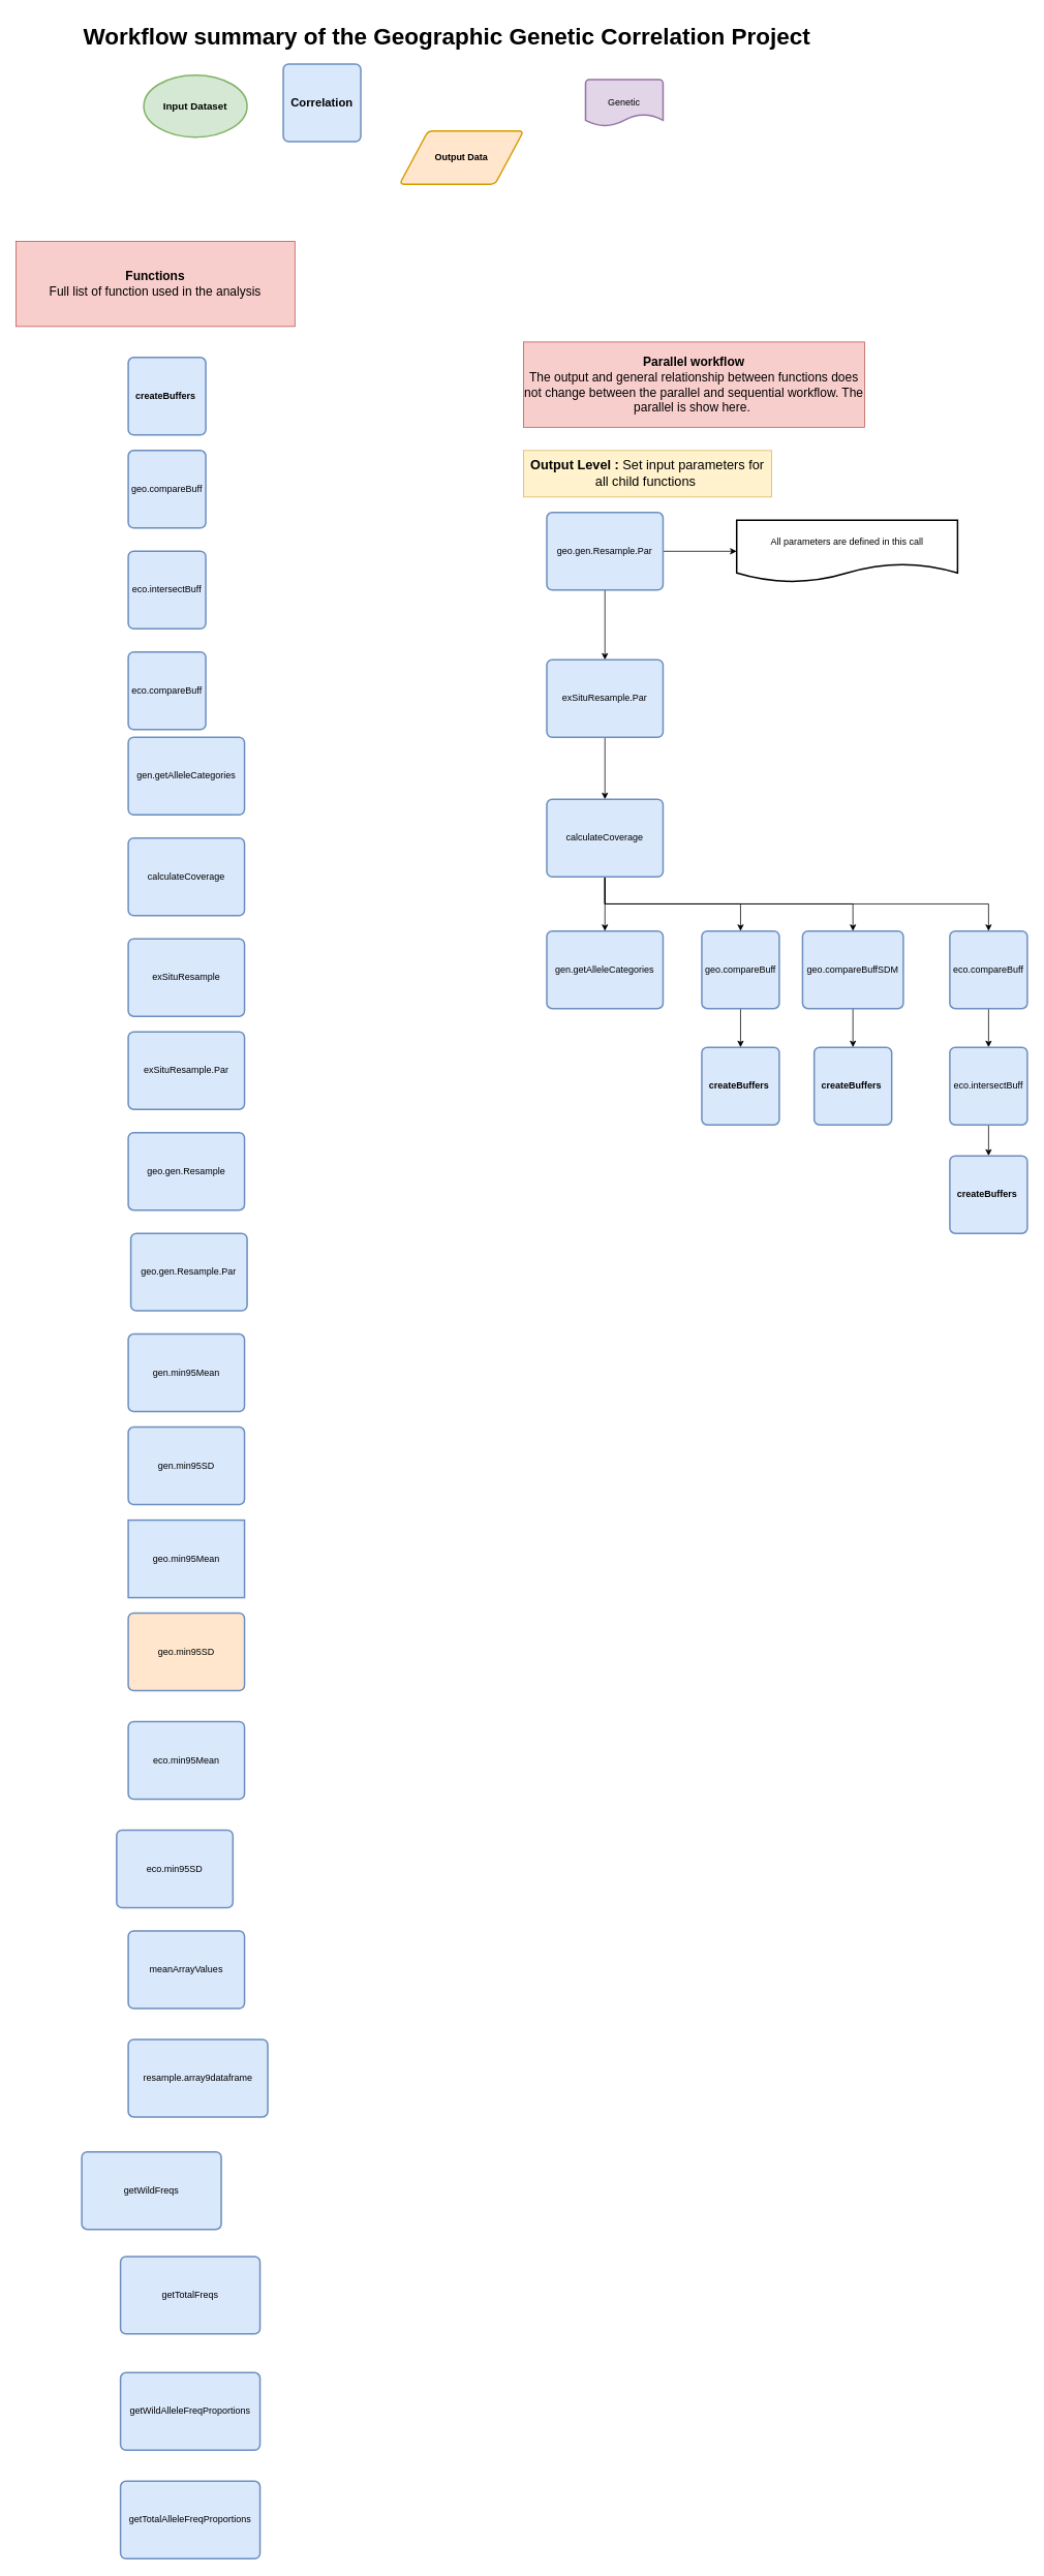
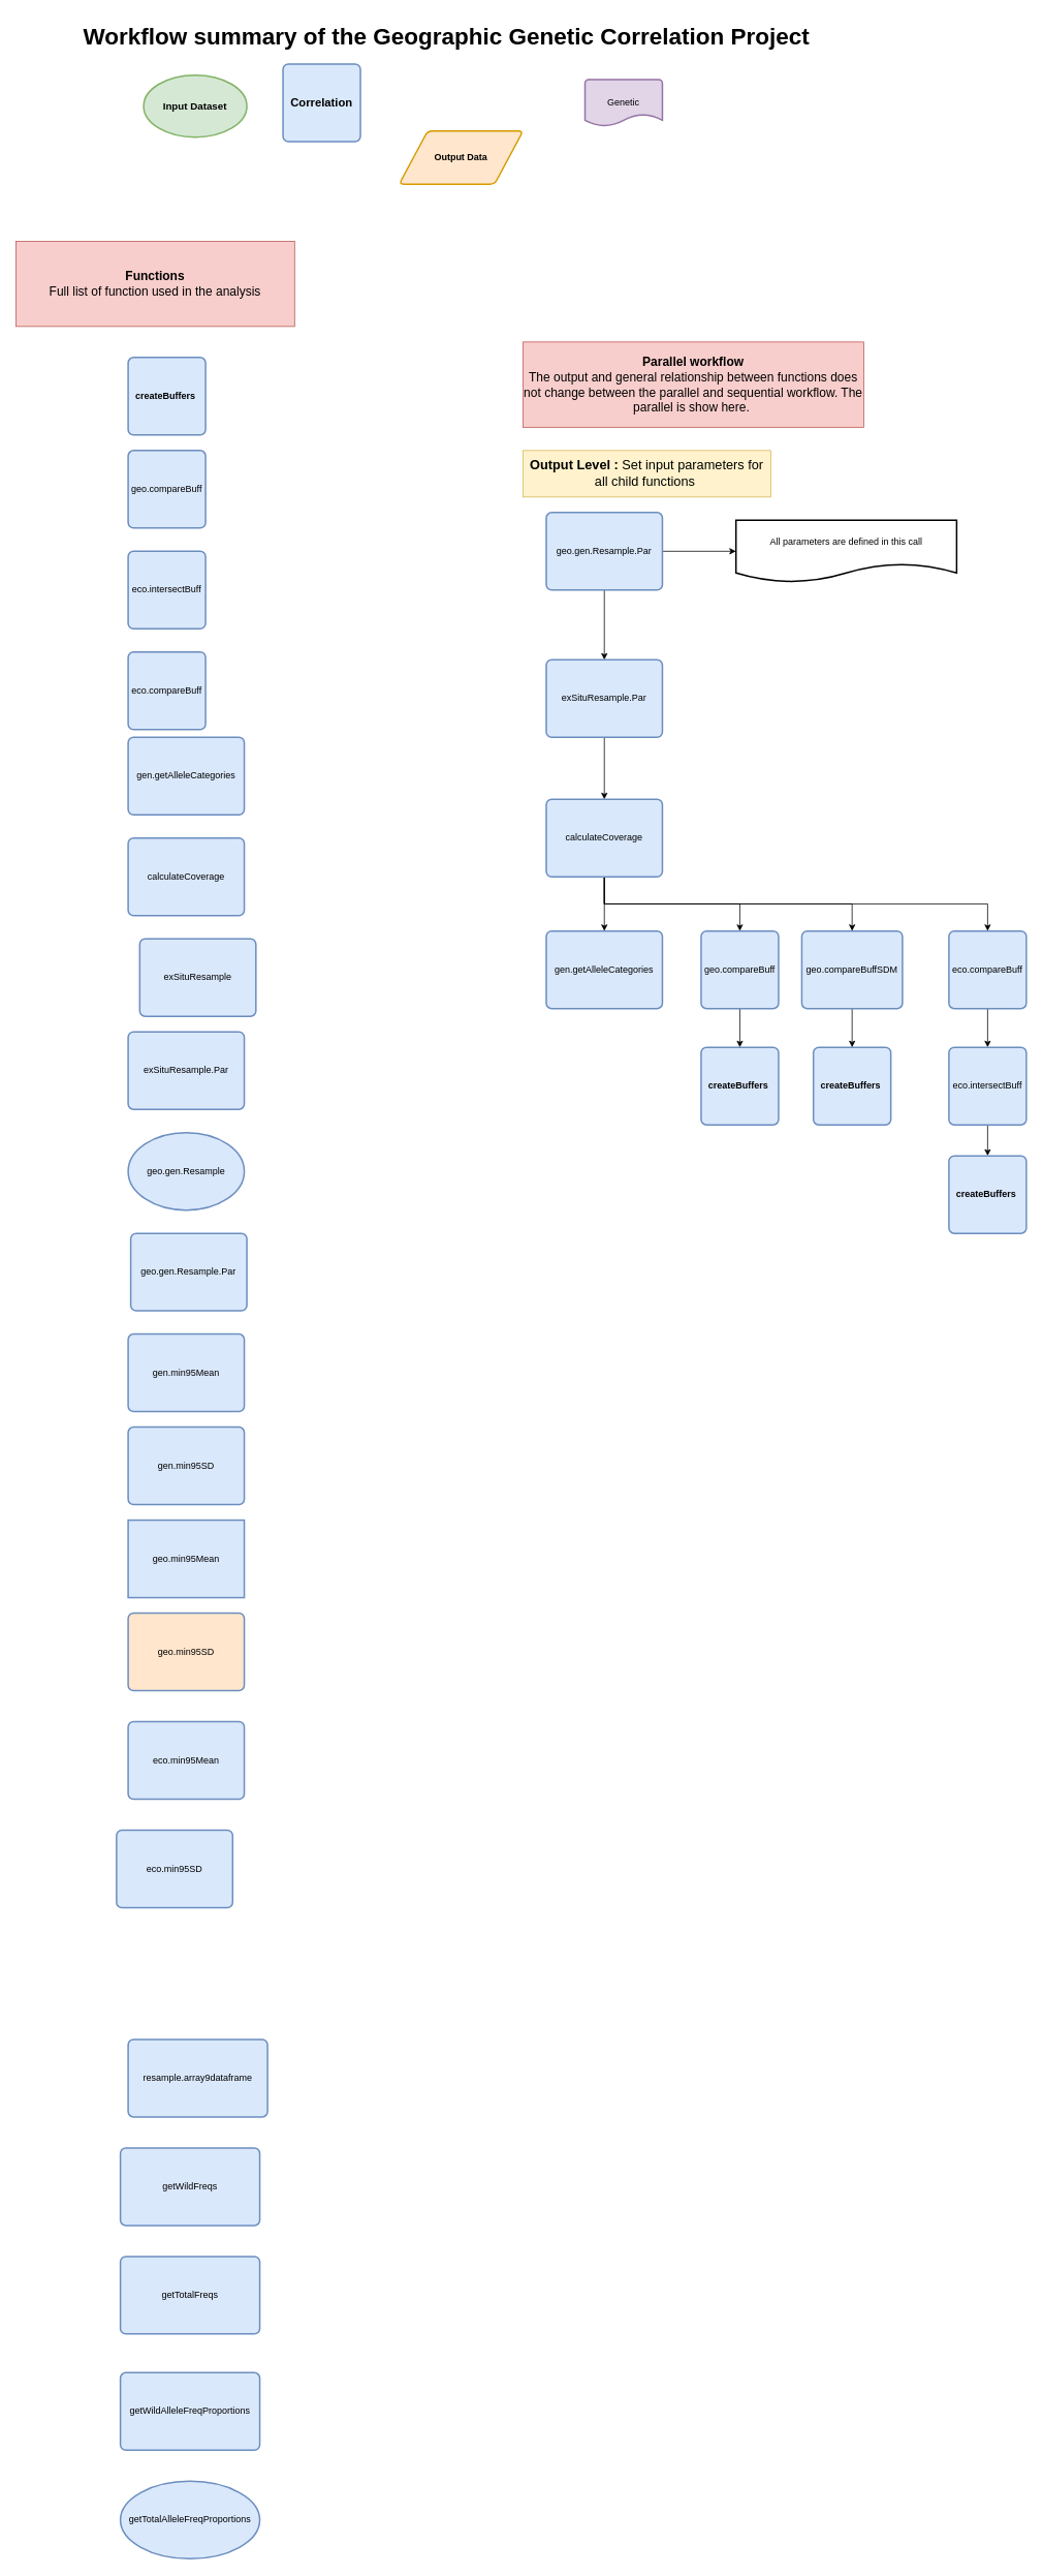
- <mxCell id="14" value="exSituResample" style="rounded=1;whiteSpace=wrap;html=1;absoluteArcSize=1;arcSize=14;strokeWidth=2;fillColor=#dae8fc;strokeColor=#6c8ebf;" parent="1" vertex="1"><mxGeometry x="165" y="1210" width="150" height="100" as="geometry" /></mxCell>
+ <mxCell id="14" value="exSituResample" style="rounded=1;whiteSpace=wrap;html=1;absoluteArcSize=1;arcSize=14;strokeWidth=2;fillColor=#dae8fc;strokeColor=#6c8ebf;" parent="1" vertex="1"><mxGeometry x="180" y="1210" width="150" height="100" as="geometry" /></mxCell>
- <mxCell id="16" value="geo.gen.Resample" style="rounded=1;whiteSpace=wrap;html=1;absoluteArcSize=1;arcSize=14;strokeWidth=2;fillColor=#dae8fc;strokeColor=#6c8ebf;" parent="1" vertex="1"><mxGeometry x="165" y="1460" width="150" height="100" as="geometry" /></mxCell>
+ <mxCell id="16" value="geo.gen.Resample" style="ellipse;whiteSpace=wrap;html=1;absoluteArcSize=1;arcSize=14;strokeWidth=2;fillColor=#dae8fc;strokeColor=#6c8ebf;" parent="1" vertex="1"><mxGeometry x="165" y="1460" width="150" height="100" as="geometry" /></mxCell>
- <mxCell id="24" value="meanArrayValues" style="rounded=1;whiteSpace=wrap;html=1;absoluteArcSize=1;arcSize=14;strokeWidth=2;fillColor=#dae8fc;strokeColor=#6c8ebf;" parent="1" vertex="1"><mxGeometry x="165" y="2490" width="150" height="100" as="geometry" /></mxCell>
- <mxCell id="26" value="getWildFreqs" style="rounded=1;whiteSpace=wrap;html=1;absoluteArcSize=1;arcSize=14;strokeWidth=2;fillColor=#dae8fc;strokeColor=#6c8ebf;" parent="1" vertex="1"><mxGeometry x="105" y="2775" width="180" height="100" as="geometry" /></mxCell>
+ <mxCell id="26" value="getWildFreqs" style="rounded=1;whiteSpace=wrap;html=1;absoluteArcSize=1;arcSize=14;strokeWidth=2;fillColor=#dae8fc;strokeColor=#6c8ebf;" parent="1" vertex="1"><mxGeometry y="2770" width="180" height="100" as="geometry" x="155" /></mxCell>
- <mxCell id="29" value="getTotalAlleleFreqProportions" style="rounded=1;whiteSpace=wrap;html=1;absoluteArcSize=1;arcSize=14;strokeWidth=2;fillColor=#dae8fc;strokeColor=#6c8ebf;" parent="1" vertex="1"><mxGeometry y="3200" width="180" height="100" as="geometry" x="155" /></mxCell>
+ <mxCell id="29" value="getTotalAlleleFreqProportions" style="ellipse;whiteSpace=wrap;html=1;absoluteArcSize=1;arcSize=14;strokeWidth=2;fillColor=#dae8fc;strokeColor=#6c8ebf;" parent="1" vertex="1"><mxGeometry y="3200" width="180" height="100" as="geometry" x="155" /></mxCell>
